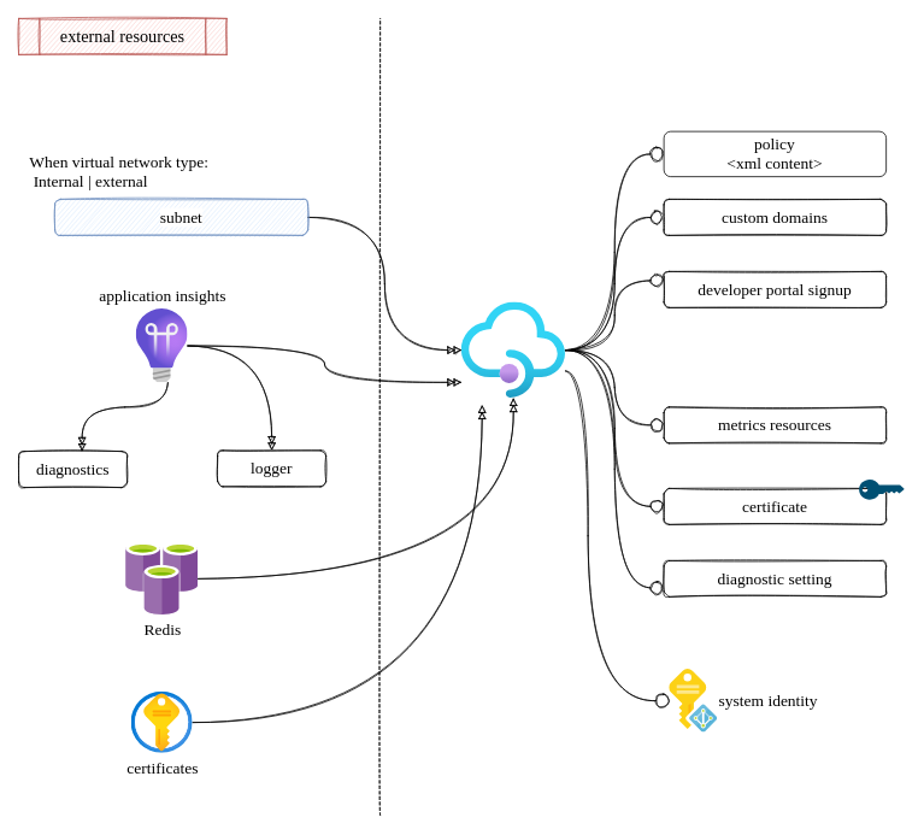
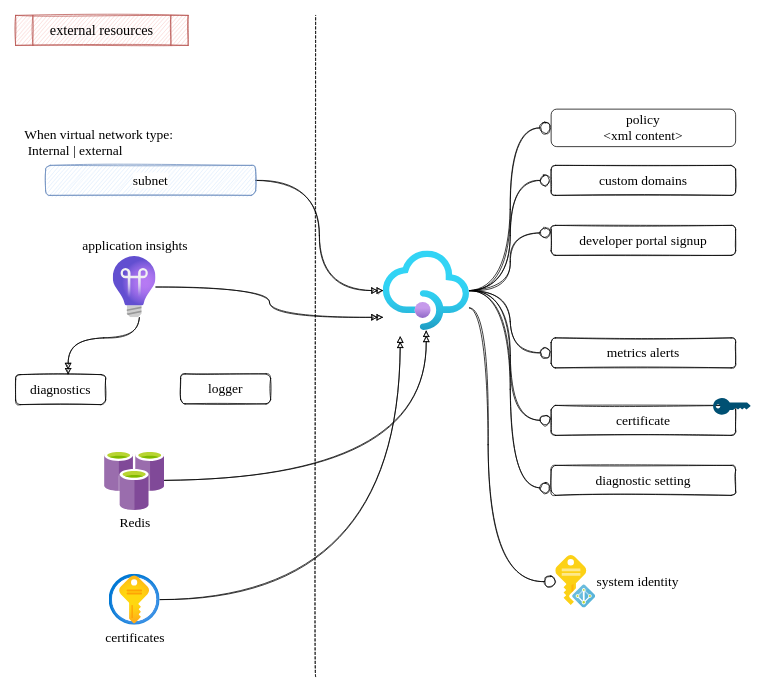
- <mxCell id="19" value="" style="edgeStyle=orthogonalEdgeStyle;curved=1;rounded=0;sketch=1;orthogonalLoop=1;jettySize=auto;html=1;fontFamily=Architects Daughter;fontSource=https%3A%2F%2Ffonts.googleapis.com%2Fcss%3Ffamily%3DArchitects%2BDaughter;fontSize=18;endArrow=doubleBlock;endFill=1;" edge="1" parent="1" source="21" target="22"><mxGeometry relative="1" as="geometry" /></mxCell>
- <mxCell id="24" value="metrics resources" style="whiteSpace=wrap;html=1;verticalAlign=middle;labelBackgroundColor=default;sketch=1;rounded=1;fontFamily=Architects Daughter;fontSource=https%3A%2F%2Ffonts.googleapis.com%2Fcss%3Ffamily%3DArchitects%2BDaughter;fontSize=18;" vertex="1" parent="1"><mxGeometry x="734" y="450" width="246" height="40" as="geometry" /></mxCell>
+ <mxCell id="24" value="metrics alerts" style="whiteSpace=wrap;html=1;verticalAlign=middle;labelBackgroundColor=default;sketch=1;rounded=1;fontFamily=Architects Daughter;fontSource=https%3A%2F%2Ffonts.googleapis.com%2Fcss%3Ffamily%3DArchitects%2BDaughter;fontSize=18;" vertex="1" parent="1"><mxGeometry x="734" y="450" width="246" height="40" as="geometry" /></mxCell>
